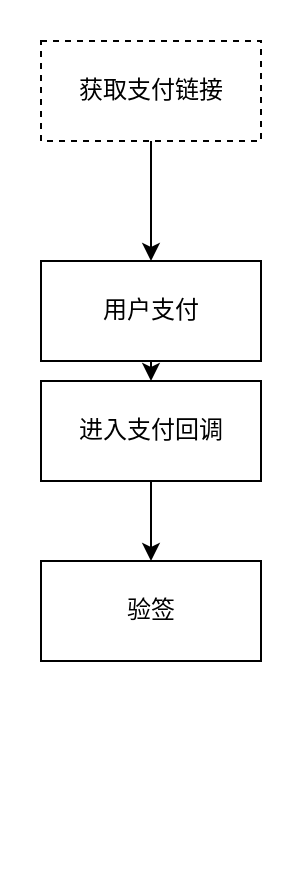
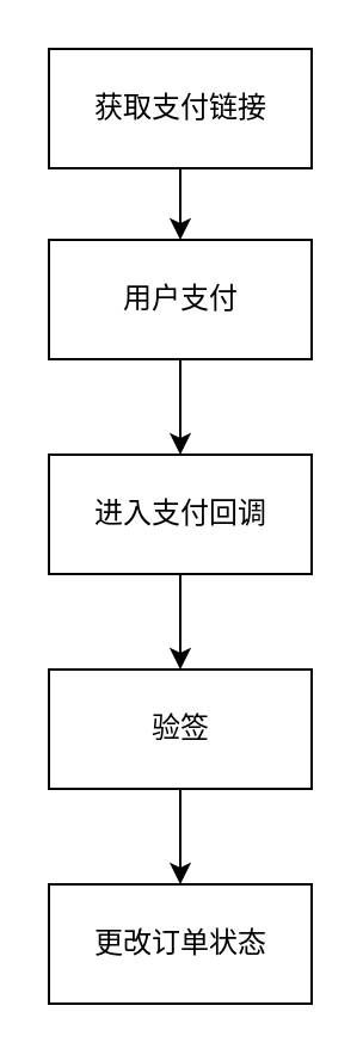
- <mxCell id="3" value="获取支付链接" style="html=1;dashed=1;" vertex="1" parent="1"><mxGeometry x="20" y="20" width="110" height="50" as="geometry" /></mxCell>
+ <mxCell id="3" value="获取支付链接" style="html=1;" vertex="1" parent="1"><mxGeometry x="20" y="20" width="110" height="50" as="geometry" /></mxCell>
- <mxCell id="5" value="用户支付" style="html=1;" vertex="1" parent="1"><mxGeometry x="20" y="130" width="110" height="50" as="geometry" /></mxCell>
+ <mxCell id="5" value="用户支付" style="html=1;" vertex="1" parent="1"><mxGeometry x="20" y="100" width="110" height="50" as="geometry" /></mxCell>
+ <mxCell id="8" value="" style="edgeStyle=none;html=1;" edge="1" parent="1" source="9" target="10"><mxGeometry relative="1" as="geometry" /></mxCell>
+ <mxCell id="10" value="更改订单状态" style="html=1;" vertex="1" parent="1"><mxGeometry x="20" y="370" width="110" height="50" as="geometry" /></mxCell>
